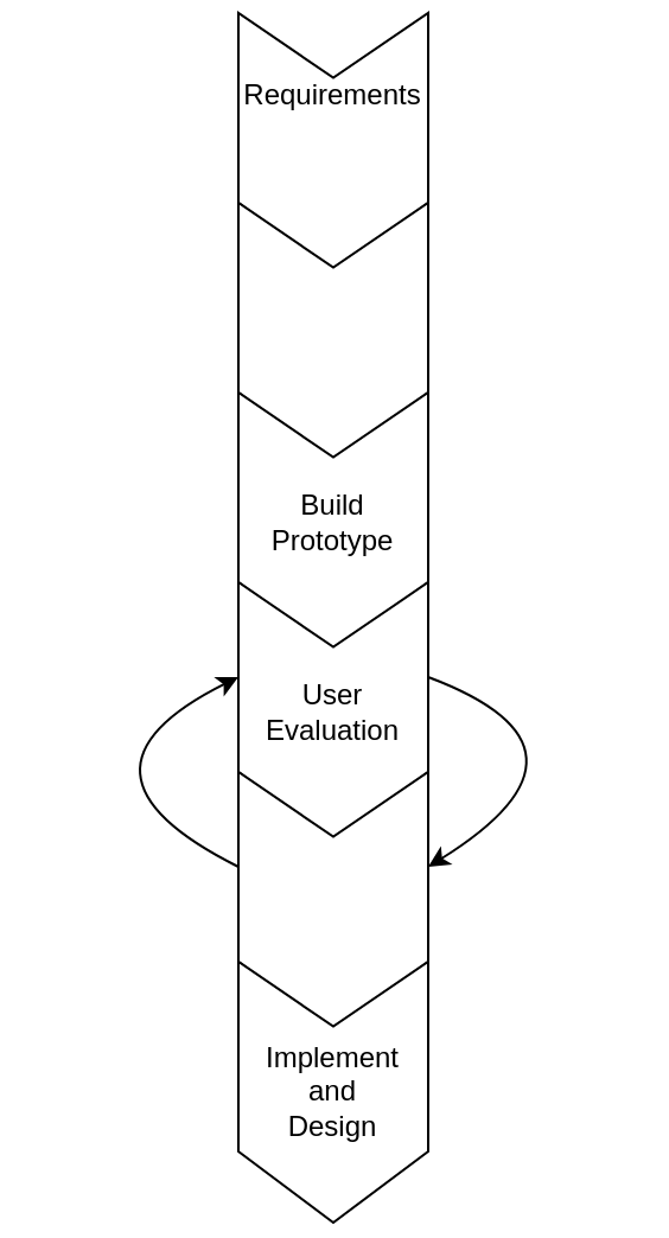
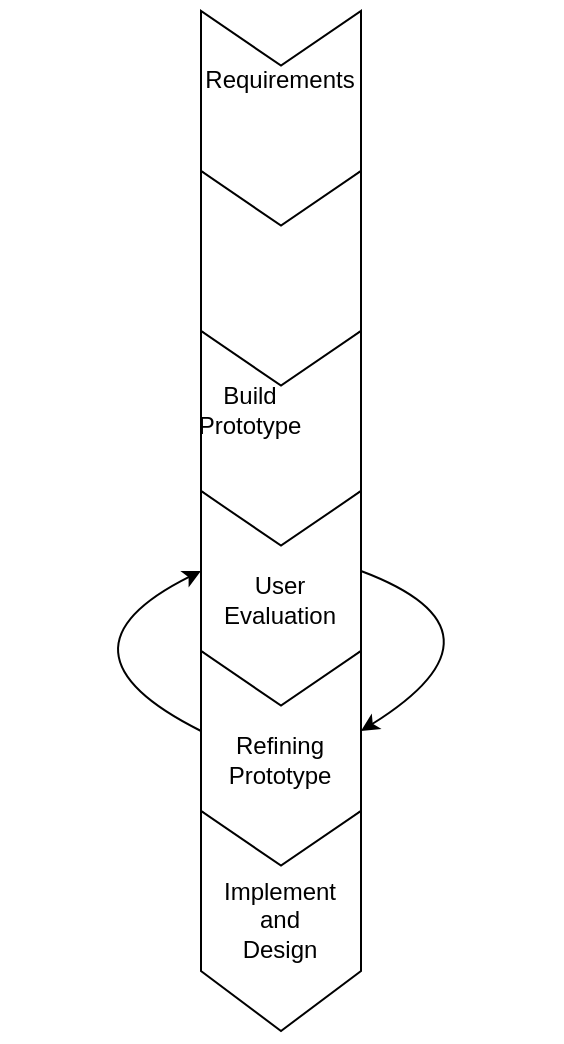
- <mxCell id="6" value="Build Prototype" style="text;html=1;strokeColor=none;fillColor=none;align=center;verticalAlign=middle;whiteSpace=wrap;rounded=0;" vertex="1" parent="1"><mxGeometry x="110" y="205" width="60" height="30" as="geometry" /></mxCell>
+ <mxCell id="6" value="Build Prototype" style="text;html=1;strokeColor=none;fillColor=none;align=center;verticalAlign=middle;whiteSpace=wrap;rounded=0;" vertex="1" parent="1"><mxGeometry x="95" y="190" width="60" height="30" as="geometry" /></mxCell>
+ <mxCell id="10" value="Refining Prototype" style="text;html=1;strokeColor=none;fillColor=none;align=center;verticalAlign=middle;whiteSpace=wrap;rounded=0;" vertex="1" parent="1"><mxGeometry x="110" y="365" width="60" height="30" as="geometry" /></mxCell>
